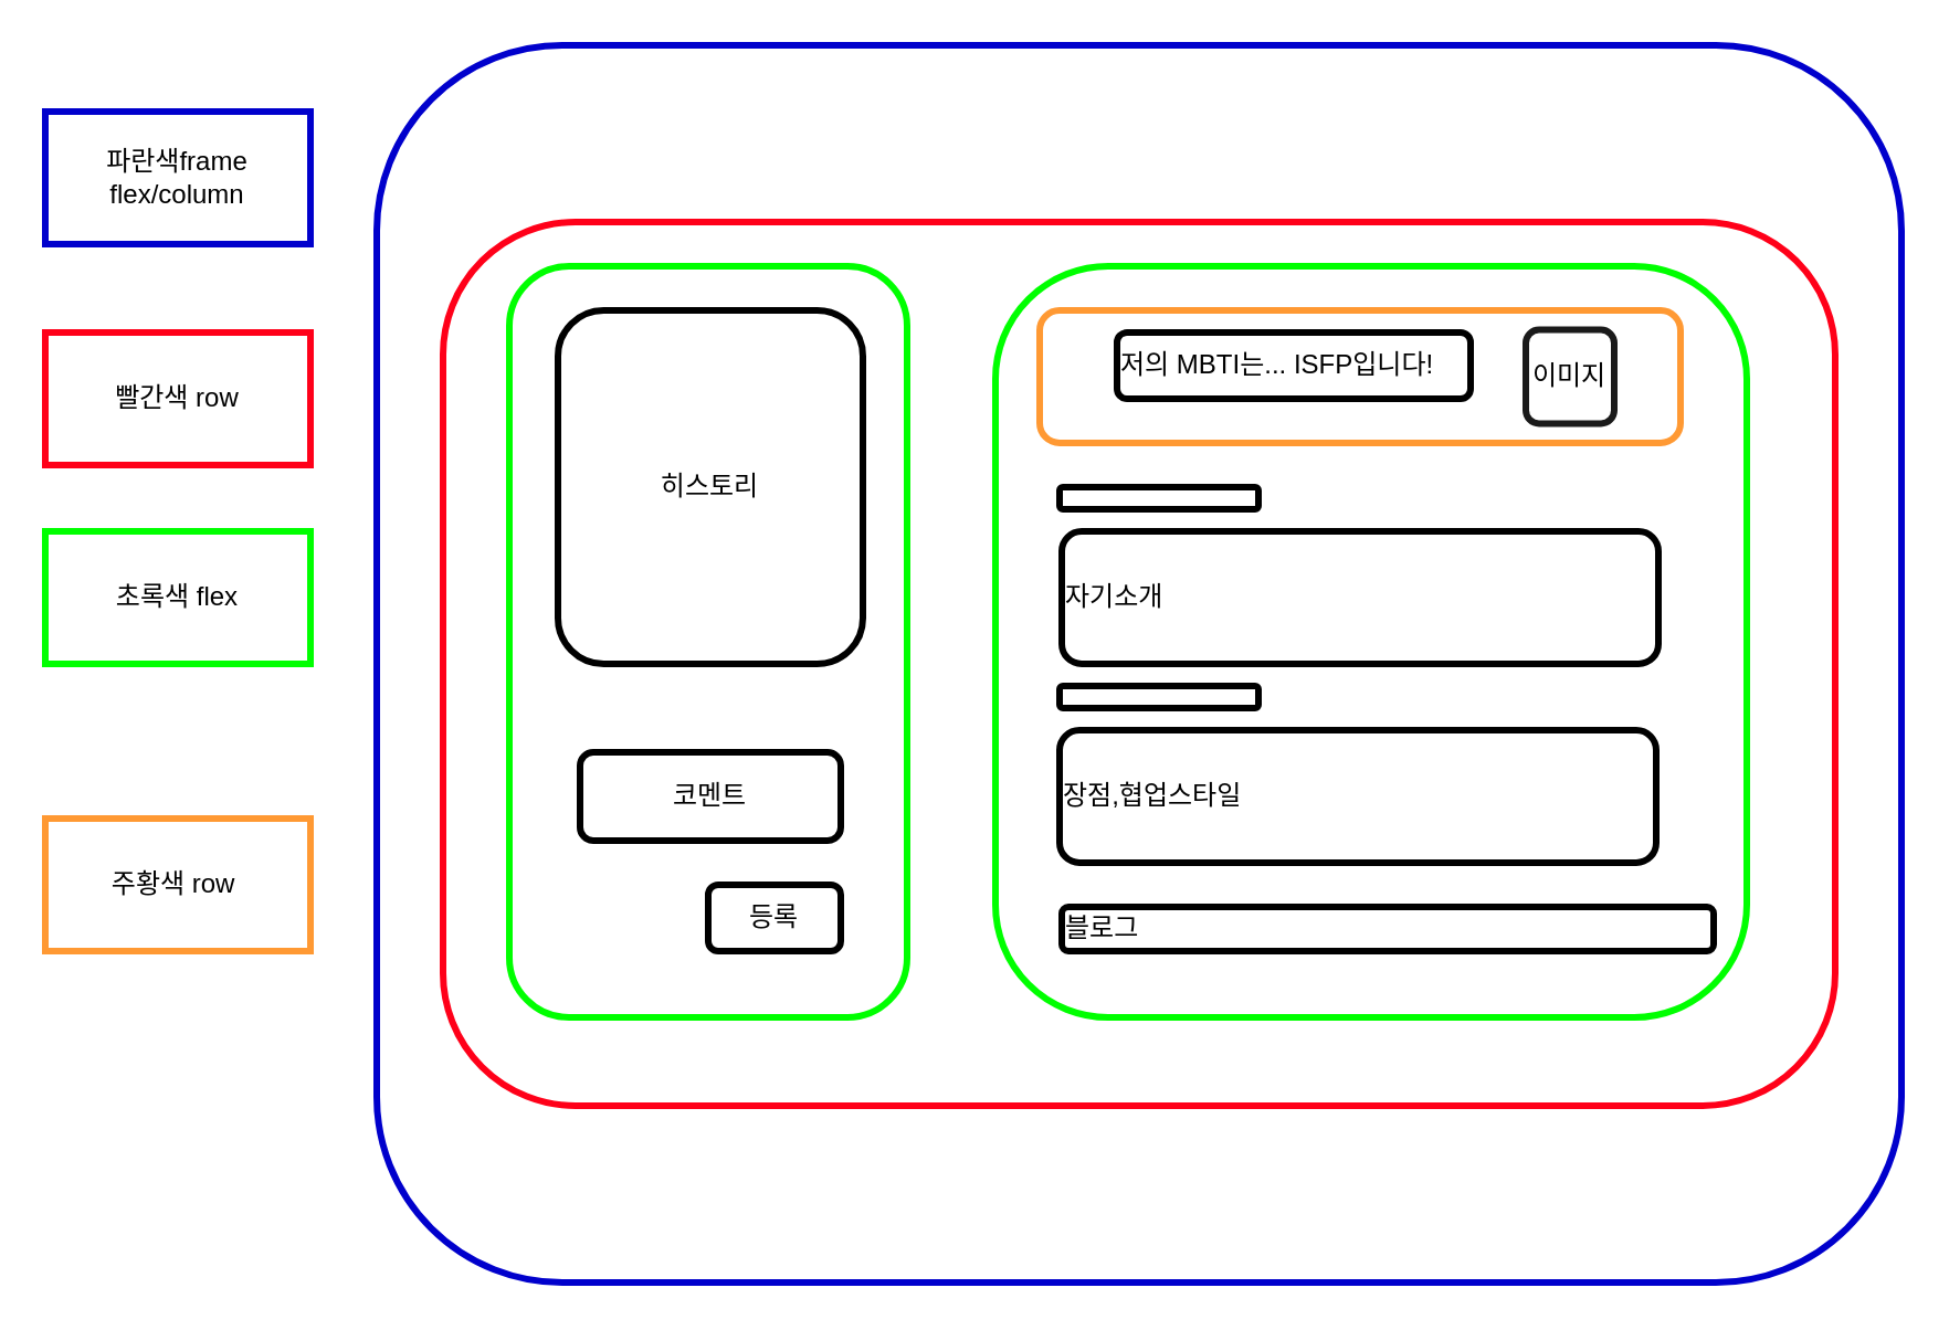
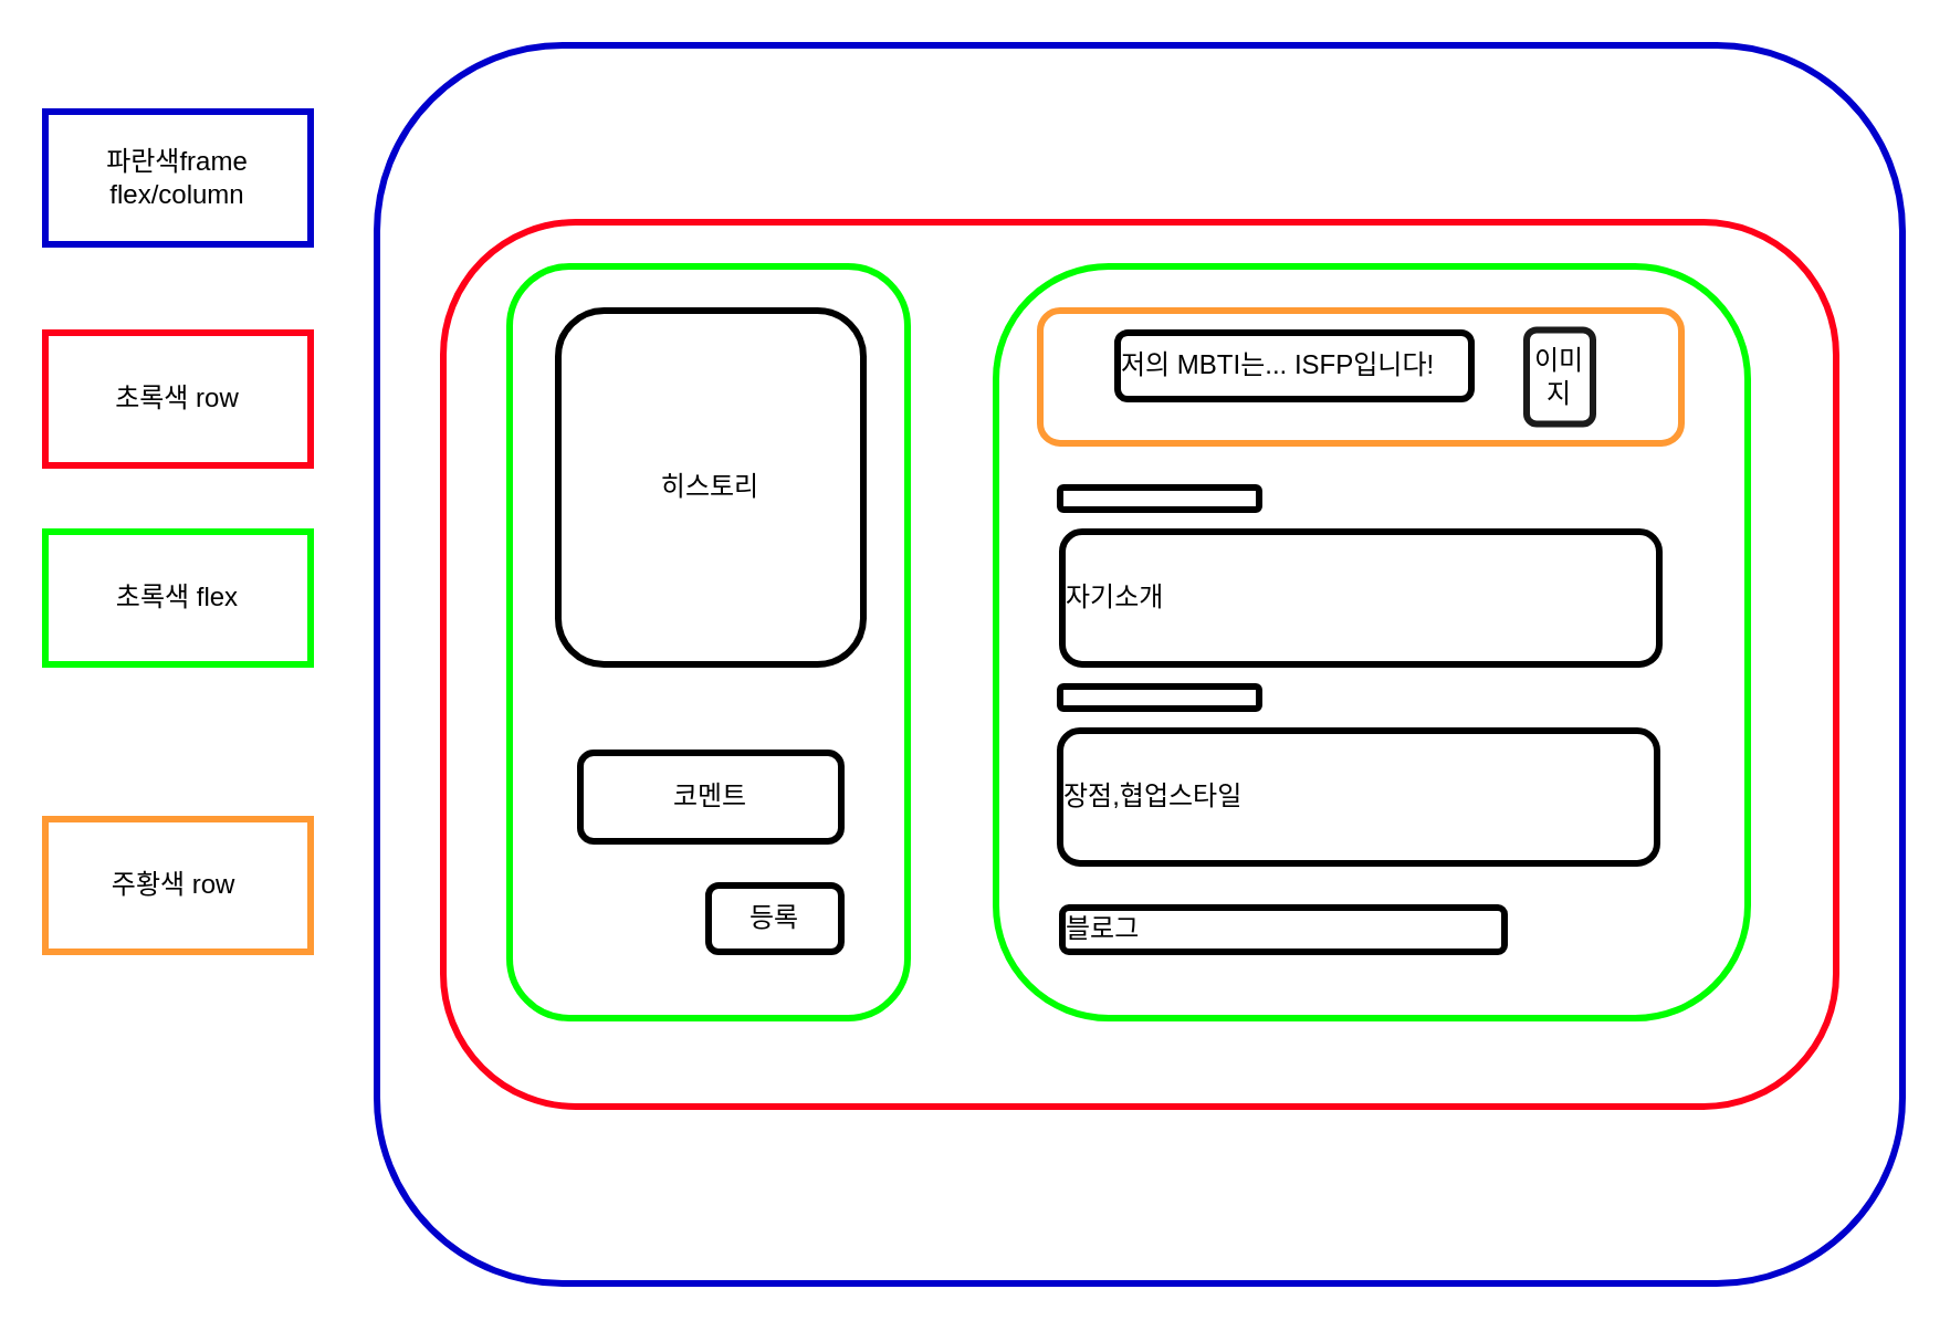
- <mxCell id="17" value="이미지" style="rounded=1;whiteSpace=wrap;html=1;strokeColor=#1A1A1A;strokeWidth=3;fillColor=#FFFFFF;" vertex="1" parent="1"><mxGeometry x="690" y="148.75" width="40" height="42.5" as="geometry" /></mxCell>
+ <mxCell id="17" value="이미지" style="rounded=1;whiteSpace=wrap;html=1;strokeColor=#1A1A1A;strokeWidth=3;fillColor=#FFFFFF;" vertex="1" parent="1"><mxGeometry x="690" y="148.75" width="30" height="42.5" as="geometry" /></mxCell>
- <mxCell id="15" value="빨간색 row" style="whiteSpace=wrap;html=1;strokeColor=#FF0019;strokeWidth=3;fillColor=#FFFFFF;" vertex="1" parent="1"><mxGeometry x="20" y="150" width="120" height="60" as="geometry" /></mxCell>
+ <mxCell id="15" value="초록색 row" style="whiteSpace=wrap;html=1;strokeColor=#FF0019;strokeWidth=3;fillColor=#FFFFFF;" vertex="1" parent="1"><mxGeometry x="20" y="150" width="120" height="60" as="geometry" /></mxCell>
- <mxCell id="13" value="블로그" style="rounded=1;whiteSpace=wrap;html=1;strokeColor=#000000;strokeWidth=3;fillColor=#FFFFFF;align=left;" vertex="1" parent="1"><mxGeometry x="480" y="410" width="295" height="20" as="geometry" /></mxCell>
+ <mxCell id="13" value="블로그" style="rounded=1;whiteSpace=wrap;html=1;strokeColor=#000000;strokeWidth=3;fillColor=#FFFFFF;align=left;" vertex="1" parent="1"><mxGeometry x="480" y="410" width="200" height="20" as="geometry" /></mxCell>
